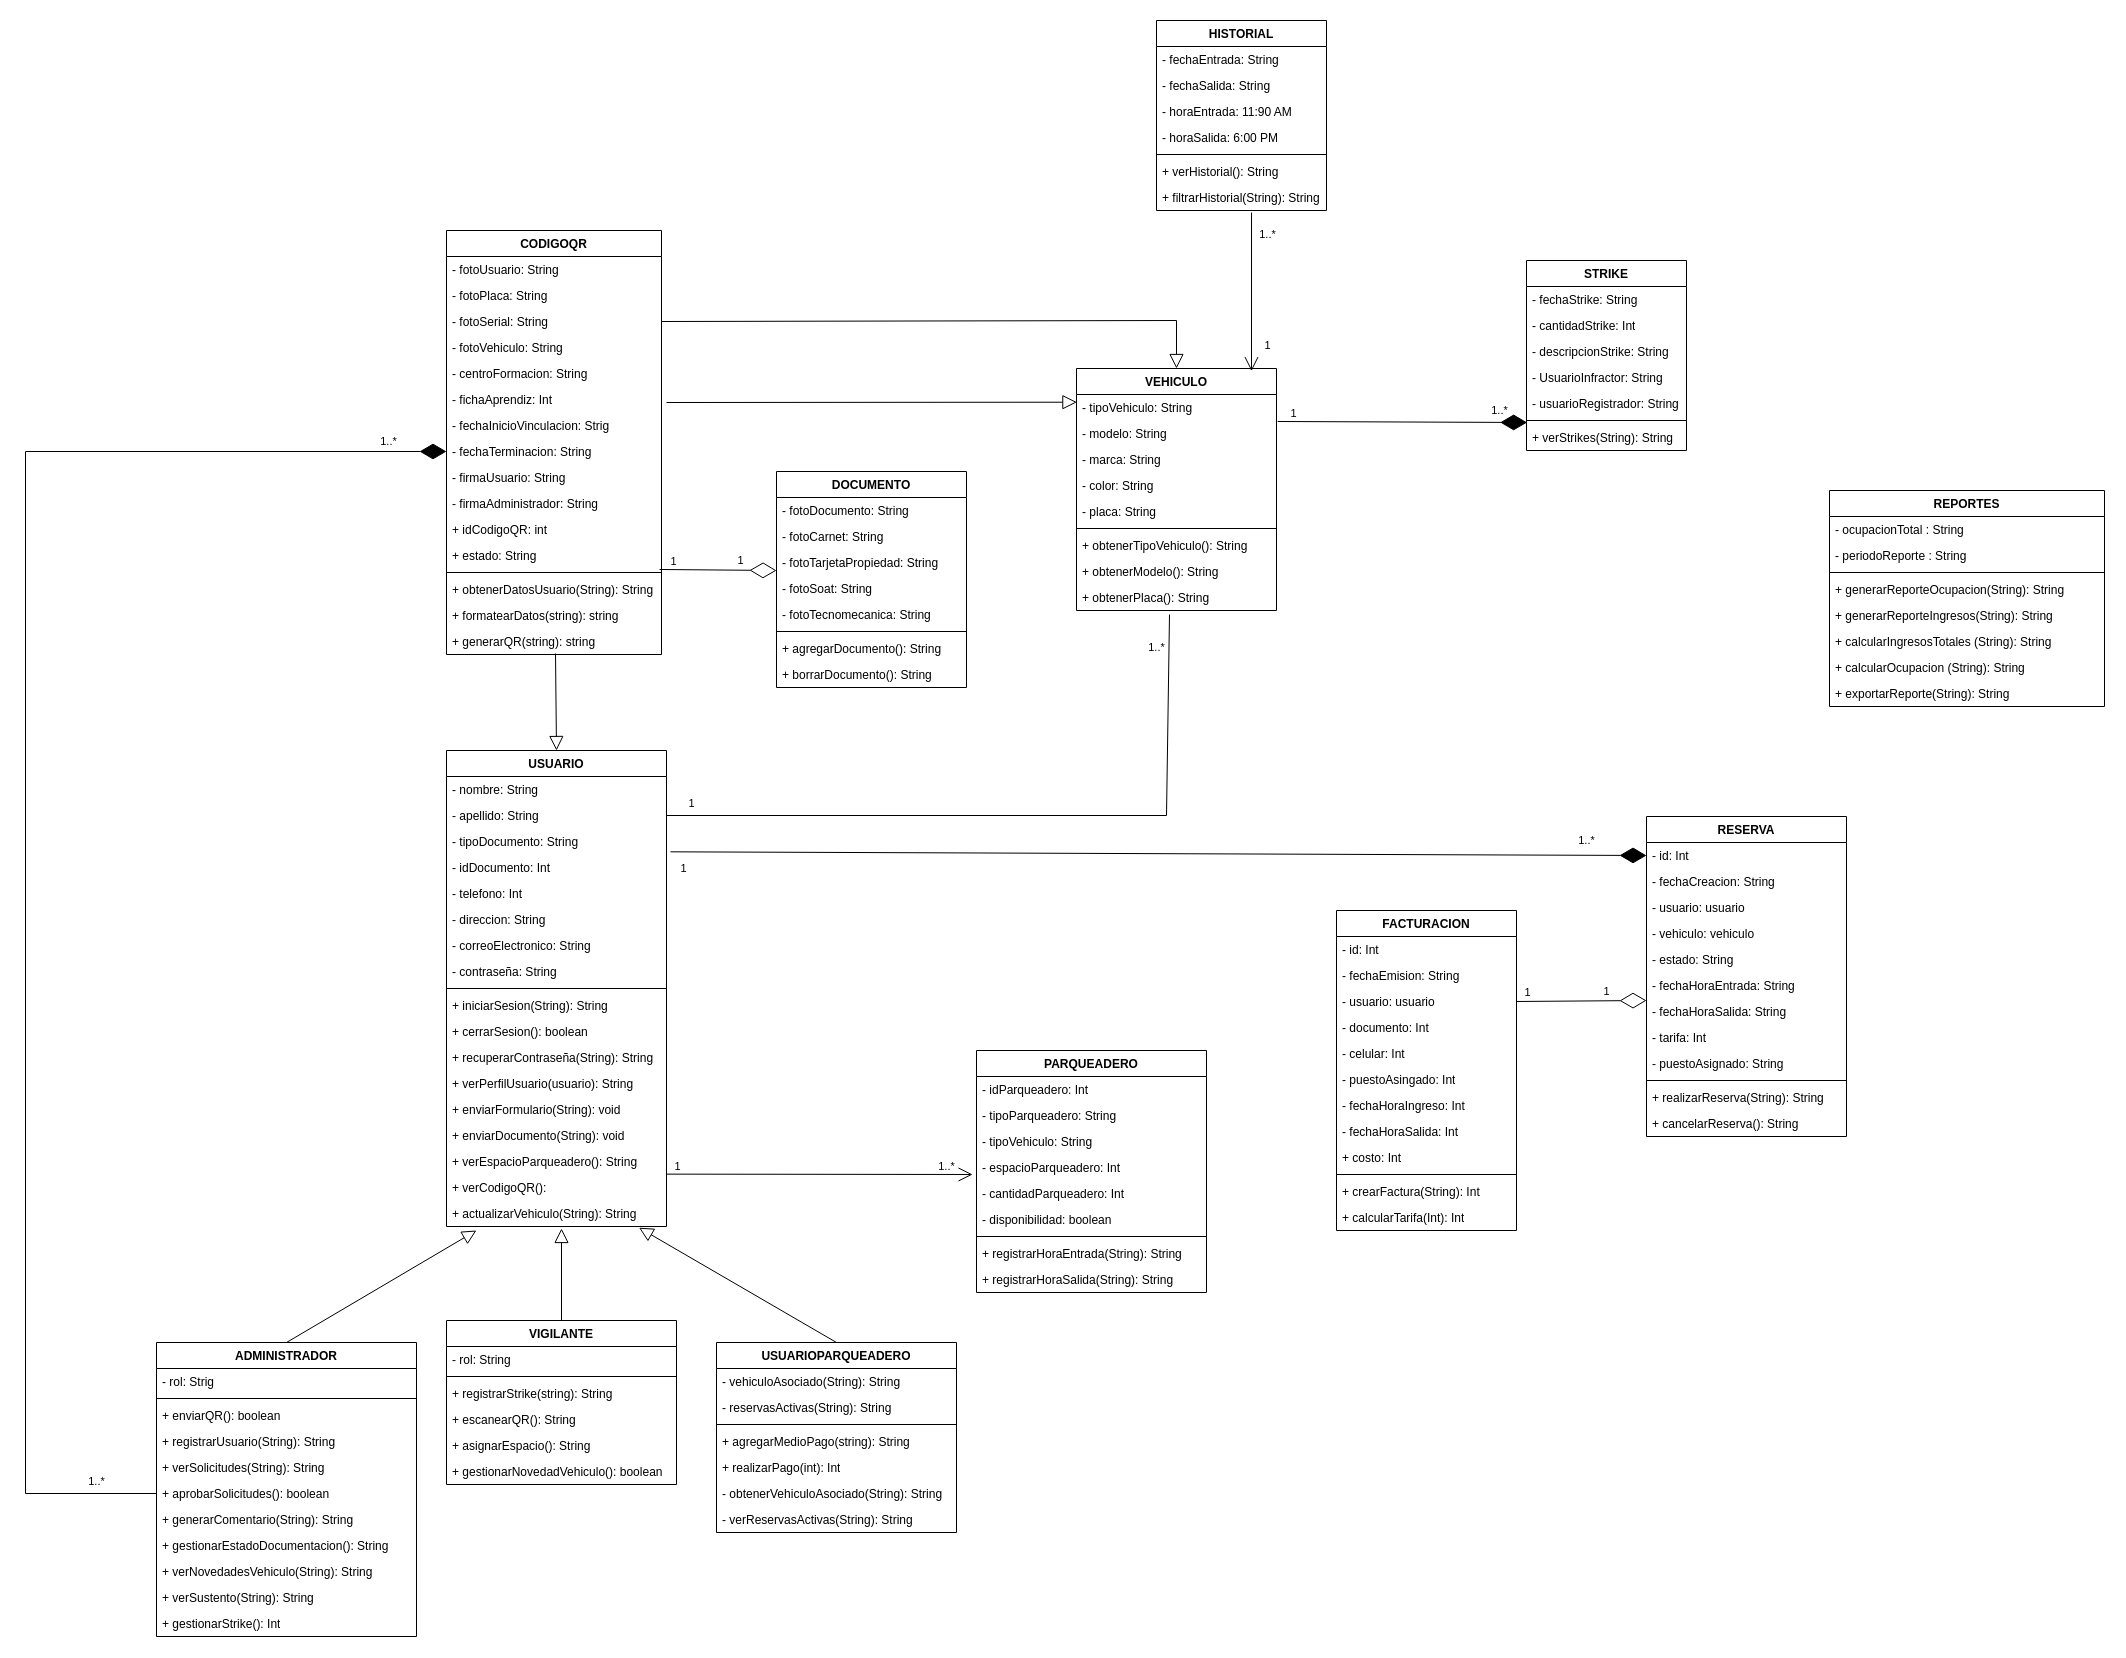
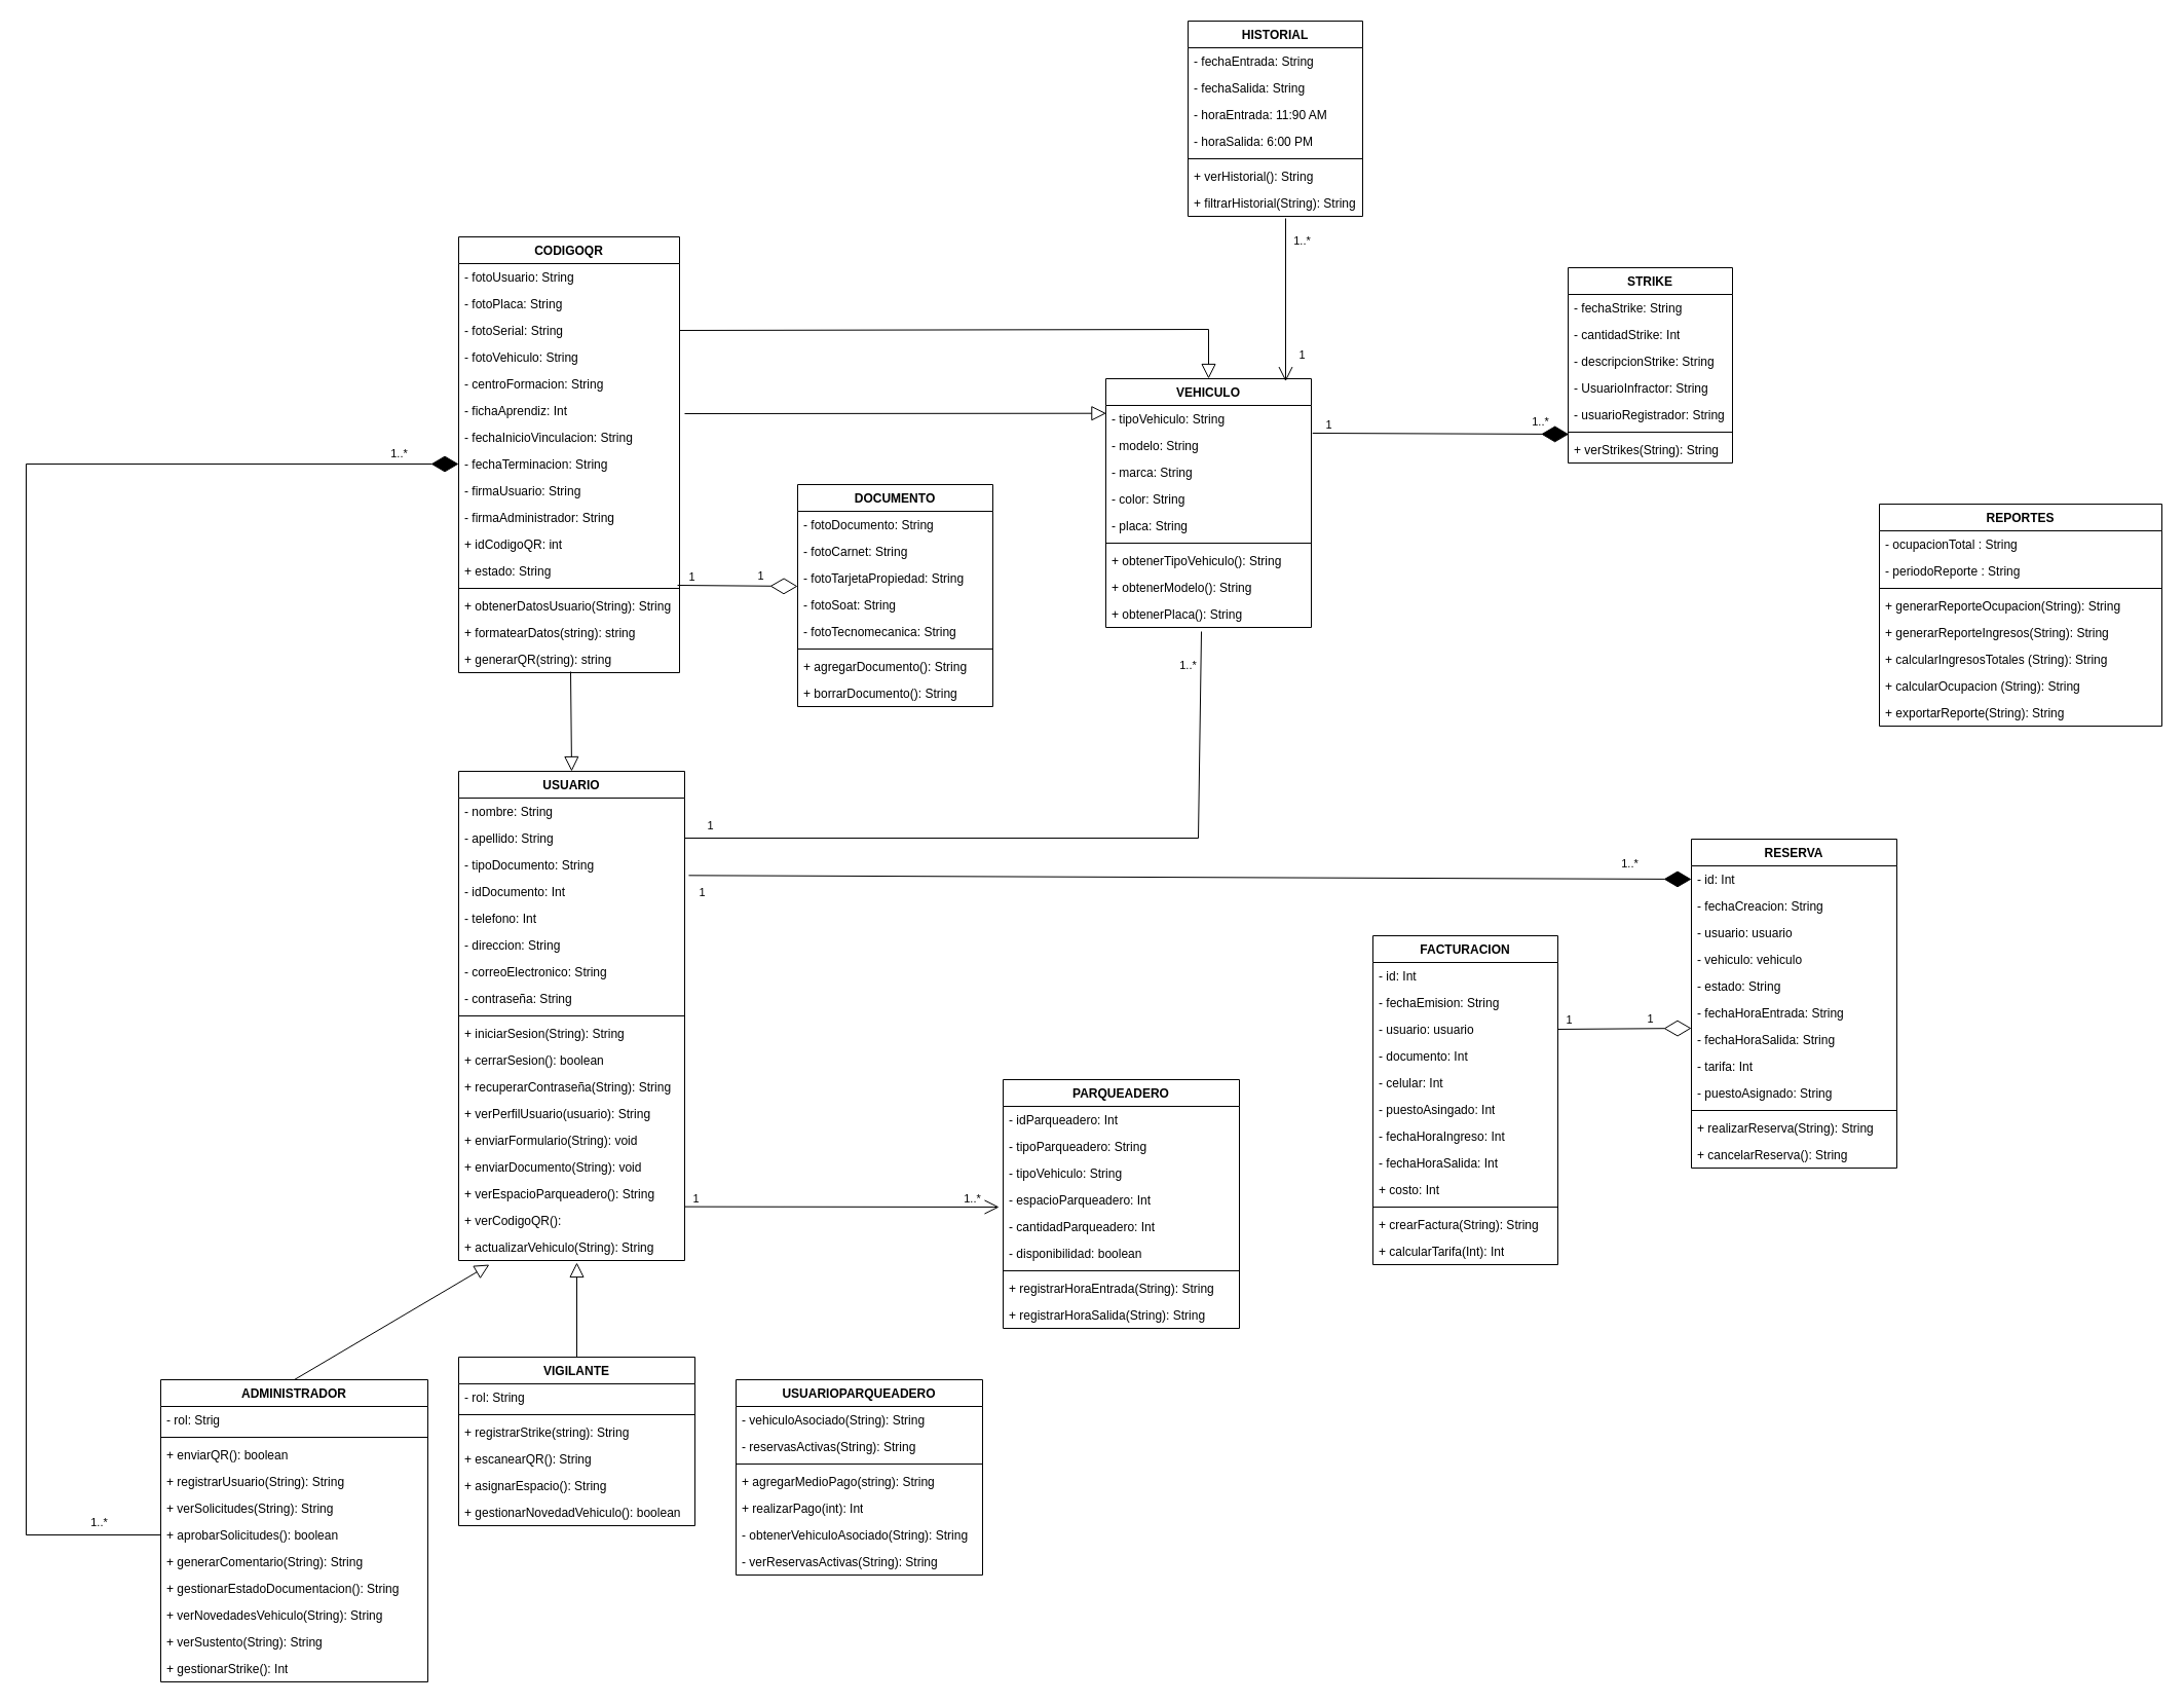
- <mxCell id="130" value="- fechaInicioVinculacion: Strig&amp;nbsp;" style="text;strokeColor=none;fillColor=none;align=left;verticalAlign=top;spacingLeft=4;spacingRight=4;overflow=hidden;rotatable=0;points=[[0,0.5],[1,0.5]];portConstraint=eastwest;whiteSpace=wrap;html=1;" vertex="1" parent="123"><mxGeometry y="182" width="215" height="26" as="geometry" /></mxCell>
+ <mxCell id="130" value="- fechaInicioVinculacion: String&amp;nbsp;" style="text;strokeColor=none;fillColor=none;align=left;verticalAlign=top;spacingLeft=4;spacingRight=4;overflow=hidden;rotatable=0;points=[[0,0.5],[1,0.5]];portConstraint=eastwest;whiteSpace=wrap;html=1;" vertex="1" parent="123"><mxGeometry y="182" width="215" height="26" as="geometry" /></mxCell>
- <mxCell id="82" value="+ crearFactura(String): Int" style="text;strokeColor=none;fillColor=none;align=left;verticalAlign=top;spacingLeft=4;spacingRight=4;overflow=hidden;rotatable=0;points=[[0,0.5],[1,0.5]];portConstraint=eastwest;whiteSpace=wrap;html=1;" vertex="1" parent="71"><mxGeometry y="268" width="180" height="26" as="geometry" /></mxCell>
+ <mxCell id="82" value="+ crearFactura(String): String" style="text;strokeColor=none;fillColor=none;align=left;verticalAlign=top;spacingLeft=4;spacingRight=4;overflow=hidden;rotatable=0;points=[[0,0.5],[1,0.5]];portConstraint=eastwest;whiteSpace=wrap;html=1;" vertex="1" parent="71"><mxGeometry y="268" width="180" height="26" as="geometry" /></mxCell>
- <mxCell id="50" value="" style="endArrow=block;endFill=0;endSize=12;html=1;rounded=0;exitX=0.5;exitY=0;exitDx=0;exitDy=0;entryX=0.875;entryY=1.046;entryDx=0;entryDy=0;entryPerimeter=0;" edge="1" parent="1" source="33" target="20"><mxGeometry width="160" relative="1" as="geometry"><mxPoint x="451" y="1260" as="sourcePoint" /><mxPoint x="641" y="1240" as="targetPoint" /></mxGeometry></mxCell>
